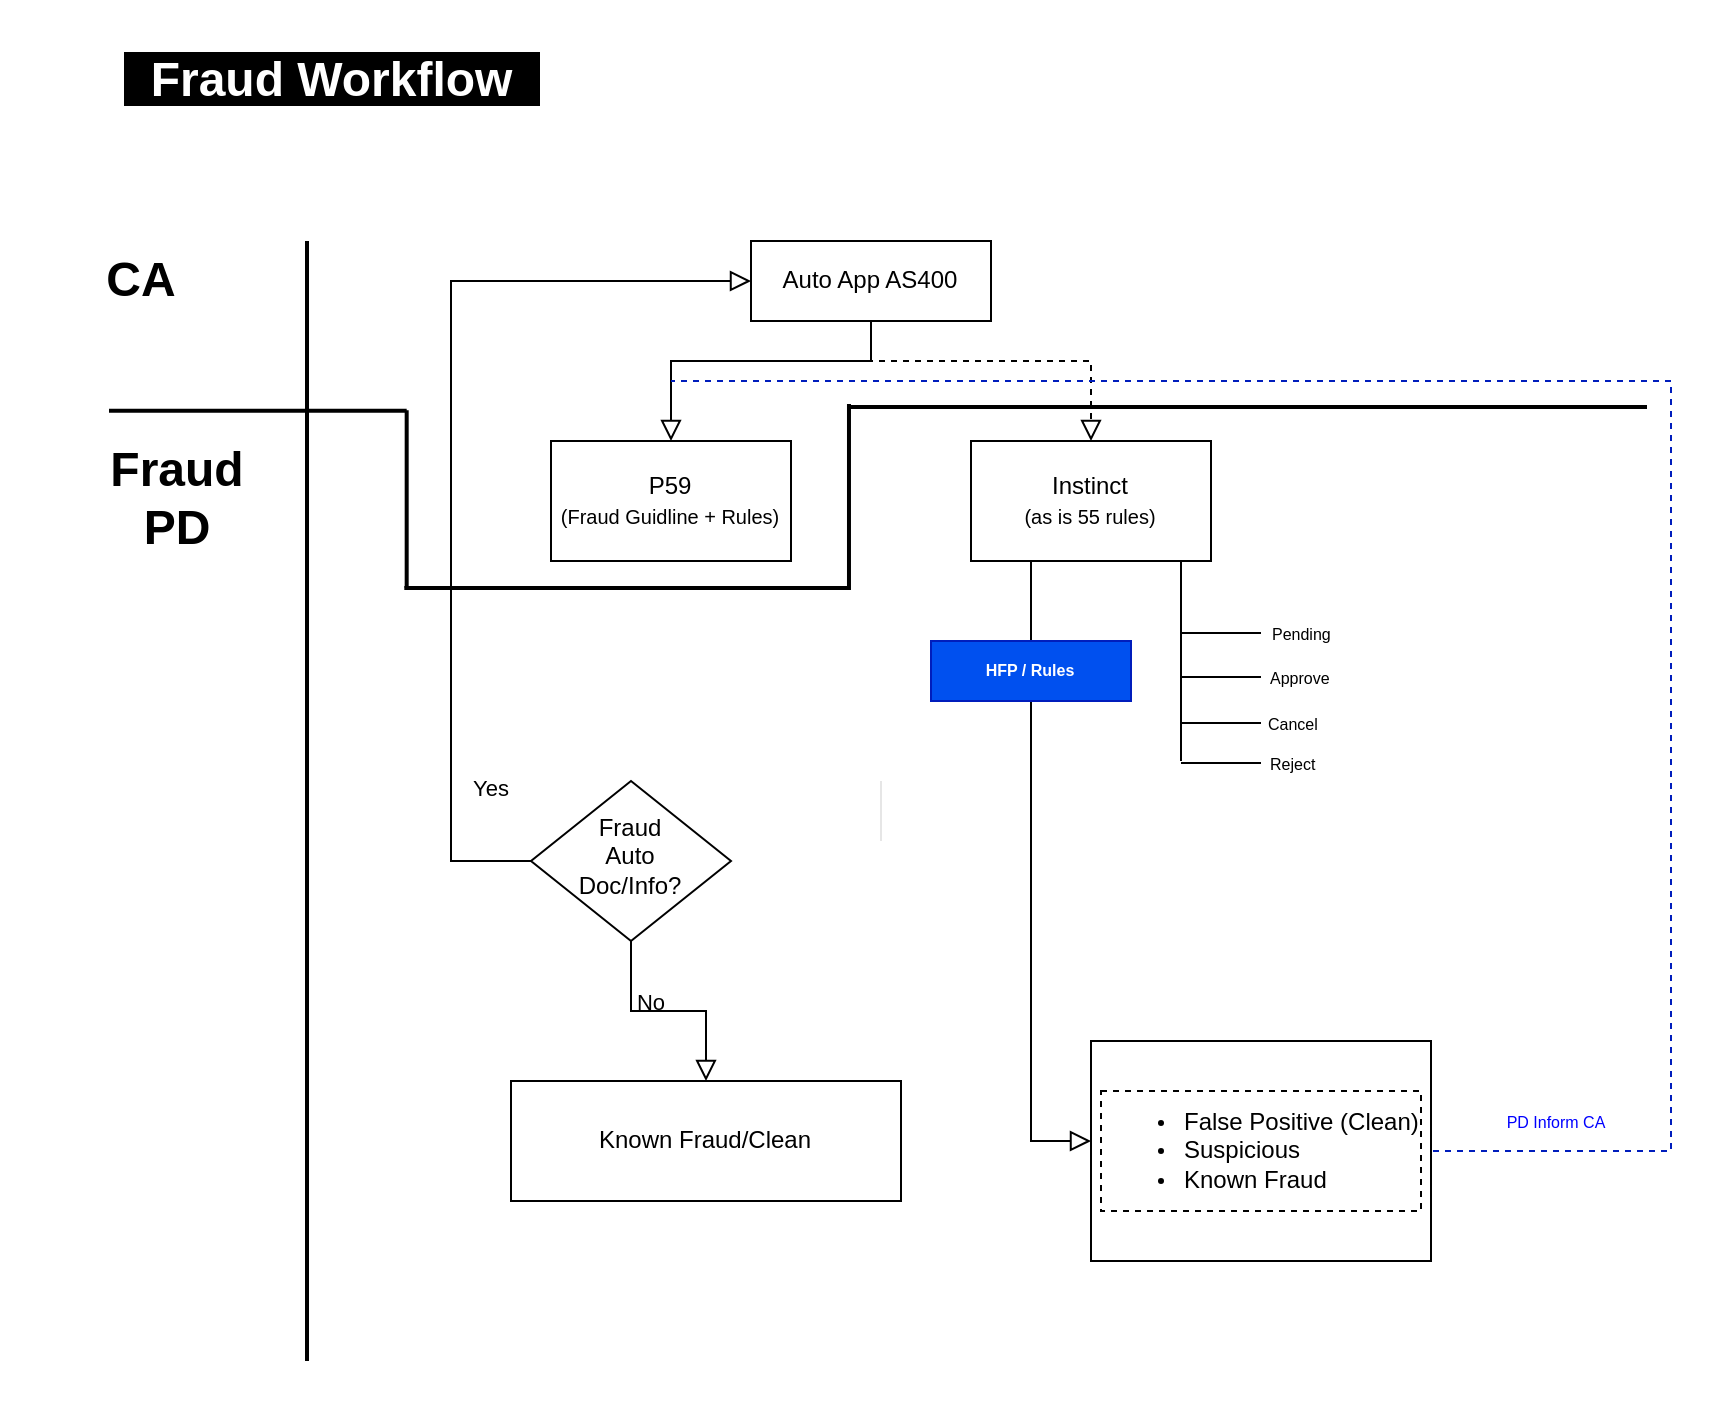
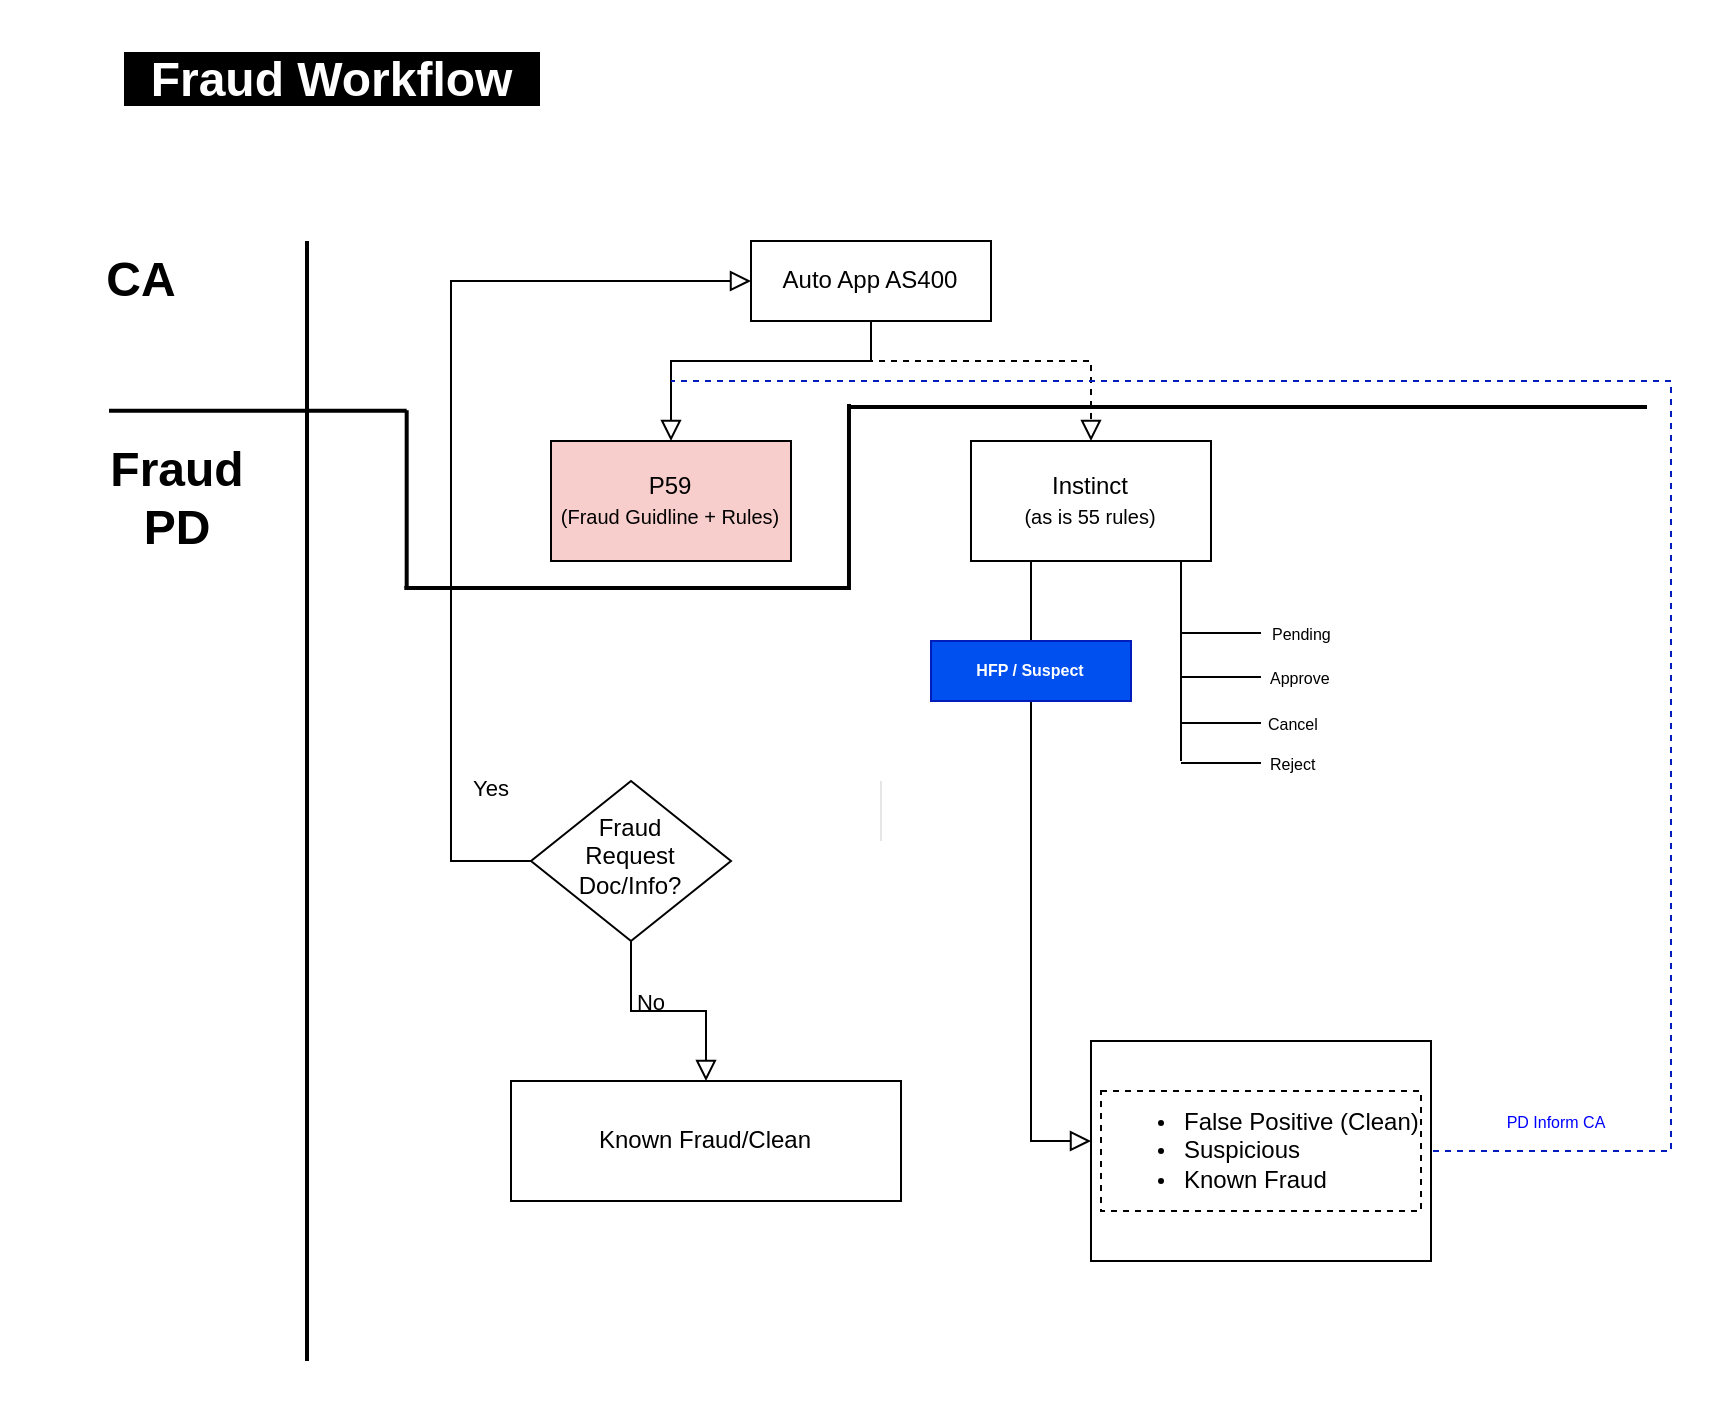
- <mxCell id="8" value="P59&lt;br&gt;&lt;font style=&quot;font-size: 10px;&quot;&gt;(Fraud Guidline + Rules)&lt;/font&gt;" style="rounded=0;whiteSpace=wrap;html=1;fontSize=12;glass=0;strokeWidth=1;shadow=0;" parent="1" vertex="1"><mxGeometry x="275" y="220" width="120" height="60" as="geometry" /></mxCell>
+ <mxCell id="8" value="P59&lt;br&gt;&lt;font style=&quot;font-size: 10px;&quot;&gt;(Fraud Guidline + Rules)&lt;/font&gt;" style="rounded=0;whiteSpace=wrap;html=1;fontSize=12;glass=0;strokeWidth=1;shadow=0;fillColor=#f8cecc;" parent="1" vertex="1"><mxGeometry x="275" y="220" width="120" height="60" as="geometry" /></mxCell>
- <mxCell id="20" value="&lt;font style=&quot;font-size: 8px;&quot;&gt;HFP / Rules&lt;/font&gt;" style="text;html=1;strokeColor=#001DBC;fillColor=#0050ef;align=center;verticalAlign=middle;whiteSpace=wrap;rounded=0;fontSize=8;fontColor=#ffffff;fontStyle=1" vertex="1" parent="1"><mxGeometry x="465" y="320" width="100" height="30" as="geometry" /></mxCell>
+ <mxCell id="20" value="&lt;font style=&quot;font-size: 8px;&quot;&gt;HFP / Suspect&lt;/font&gt;" style="text;html=1;strokeColor=#001DBC;fillColor=#0050ef;align=center;verticalAlign=middle;whiteSpace=wrap;rounded=0;fontSize=8;fontColor=#ffffff;fontStyle=1" vertex="1" parent="1"><mxGeometry x="465" y="320" width="100" height="30" as="geometry" /></mxCell>
- <mxCell id="6" value="Fraud&lt;br&gt;Auto&lt;br&gt;Doc/Info?" style="rhombus;whiteSpace=wrap;html=1;shadow=0;fontFamily=Helvetica;fontSize=12;align=center;strokeWidth=1;spacing=6;spacingTop=-4;" parent="1" vertex="1"><mxGeometry x="265" y="390" width="100" height="80" as="geometry" /></mxCell>
+ <mxCell id="6" value="Fraud&lt;br&gt;Request&lt;br&gt;Doc/Info?" style="rhombus;whiteSpace=wrap;html=1;shadow=0;fontFamily=Helvetica;fontSize=12;align=center;strokeWidth=1;spacing=6;spacingTop=-4;" parent="1" vertex="1"><mxGeometry x="265" y="390" width="100" height="80" as="geometry" /></mxCell>
